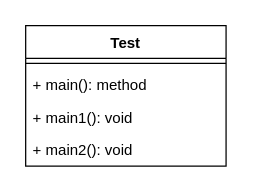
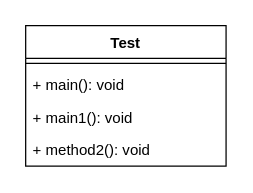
- <mxCell id="4" value="+ main(): method" style="text;strokeColor=none;fillColor=none;align=left;verticalAlign=top;spacingLeft=4;spacingRight=4;overflow=hidden;rotatable=0;points=[[0,0.5],[1,0.5]];portConstraint=eastwest;whiteSpace=wrap;html=1;" vertex="1" parent="2"><mxGeometry y="34" width="160" height="26" as="geometry" /></mxCell>
+ <mxCell id="4" value="+ main(): void" style="text;strokeColor=none;fillColor=none;align=left;verticalAlign=top;spacingLeft=4;spacingRight=4;overflow=hidden;rotatable=0;points=[[0,0.5],[1,0.5]];portConstraint=eastwest;whiteSpace=wrap;html=1;" vertex="1" parent="2"><mxGeometry y="34" width="160" height="26" as="geometry" /></mxCell>
- <mxCell id="6" value="+ main2(): void" style="text;strokeColor=none;fillColor=none;align=left;verticalAlign=top;spacingLeft=4;spacingRight=4;overflow=hidden;rotatable=0;points=[[0,0.5],[1,0.5]];portConstraint=eastwest;whiteSpace=wrap;html=1;" vertex="1" parent="2"><mxGeometry y="86" width="160" height="26" as="geometry" /></mxCell>
+ <mxCell id="6" value="+ method2(): void" style="text;strokeColor=none;fillColor=none;align=left;verticalAlign=top;spacingLeft=4;spacingRight=4;overflow=hidden;rotatable=0;points=[[0,0.5],[1,0.5]];portConstraint=eastwest;whiteSpace=wrap;html=1;" vertex="1" parent="2"><mxGeometry y="86" width="160" height="26" as="geometry" /></mxCell>
